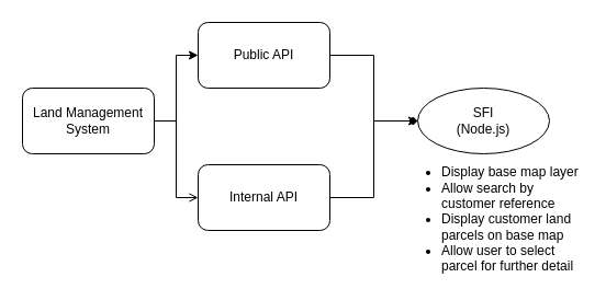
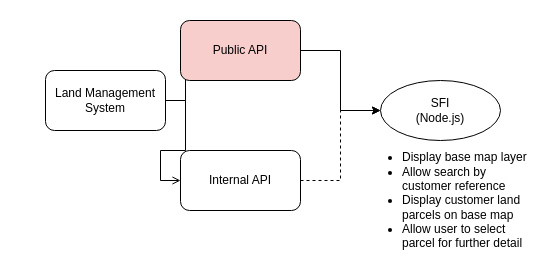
- <mxCell id="6" value="Public API" style="rounded=1;whiteSpace=wrap;html=1;" vertex="1" parent="1"><mxGeometry x="180" y="20" width="120" height="60" as="geometry" /></mxCell>
+ <mxCell id="6" value="Public API" style="rounded=1;whiteSpace=wrap;html=1;fillColor=#f8cecc;" vertex="1" parent="1"><mxGeometry x="180" y="20" width="120" height="60" as="geometry" /></mxCell>
- <mxCell id="5" style="edgeStyle=orthogonalEdgeStyle;rounded=0;orthogonalLoop=1;jettySize=auto;html=1;entryX=0;entryY=0.5;entryDx=0;entryDy=0;endArrow=diamond;" edge="1" parent="1" source="6" target="9"><mxGeometry relative="1" as="geometry" /></mxCell>
+ <mxCell id="5" style="edgeStyle=orthogonalEdgeStyle;rounded=0;orthogonalLoop=1;jettySize=auto;html=1;entryX=0;entryY=0.5;entryDx=0;entryDy=0;" edge="1" parent="1" source="6" target="9"><mxGeometry relative="1" as="geometry" /></mxCell>
- <mxCell id="4" value="Land Management System" style="rounded=1;whiteSpace=wrap;html=1;" vertex="1" parent="1"><mxGeometry x="20" y="80" width="120" height="60" as="geometry" /></mxCell>
+ <mxCell id="4" value="Land Management System" style="rounded=1;whiteSpace=wrap;html=1;" vertex="1" parent="1"><mxGeometry x="45" y="70" width="120" height="60" as="geometry" /></mxCell>
- <mxCell id="7" style="edgeStyle=orthogonalEdgeStyle;rounded=0;orthogonalLoop=1;jettySize=auto;html=1;entryX=0;entryY=0.5;entryDx=0;entryDy=0;" edge="1" parent="1" source="8" target="9"><mxGeometry relative="1" as="geometry" /></mxCell>
+ <mxCell id="7" style="edgeStyle=orthogonalEdgeStyle;rounded=0;orthogonalLoop=1;jettySize=auto;html=1;entryX=0;entryY=0.5;entryDx=0;entryDy=0;dashed=1;" edge="1" parent="1" source="8" target="9"><mxGeometry relative="1" as="geometry" /></mxCell>
